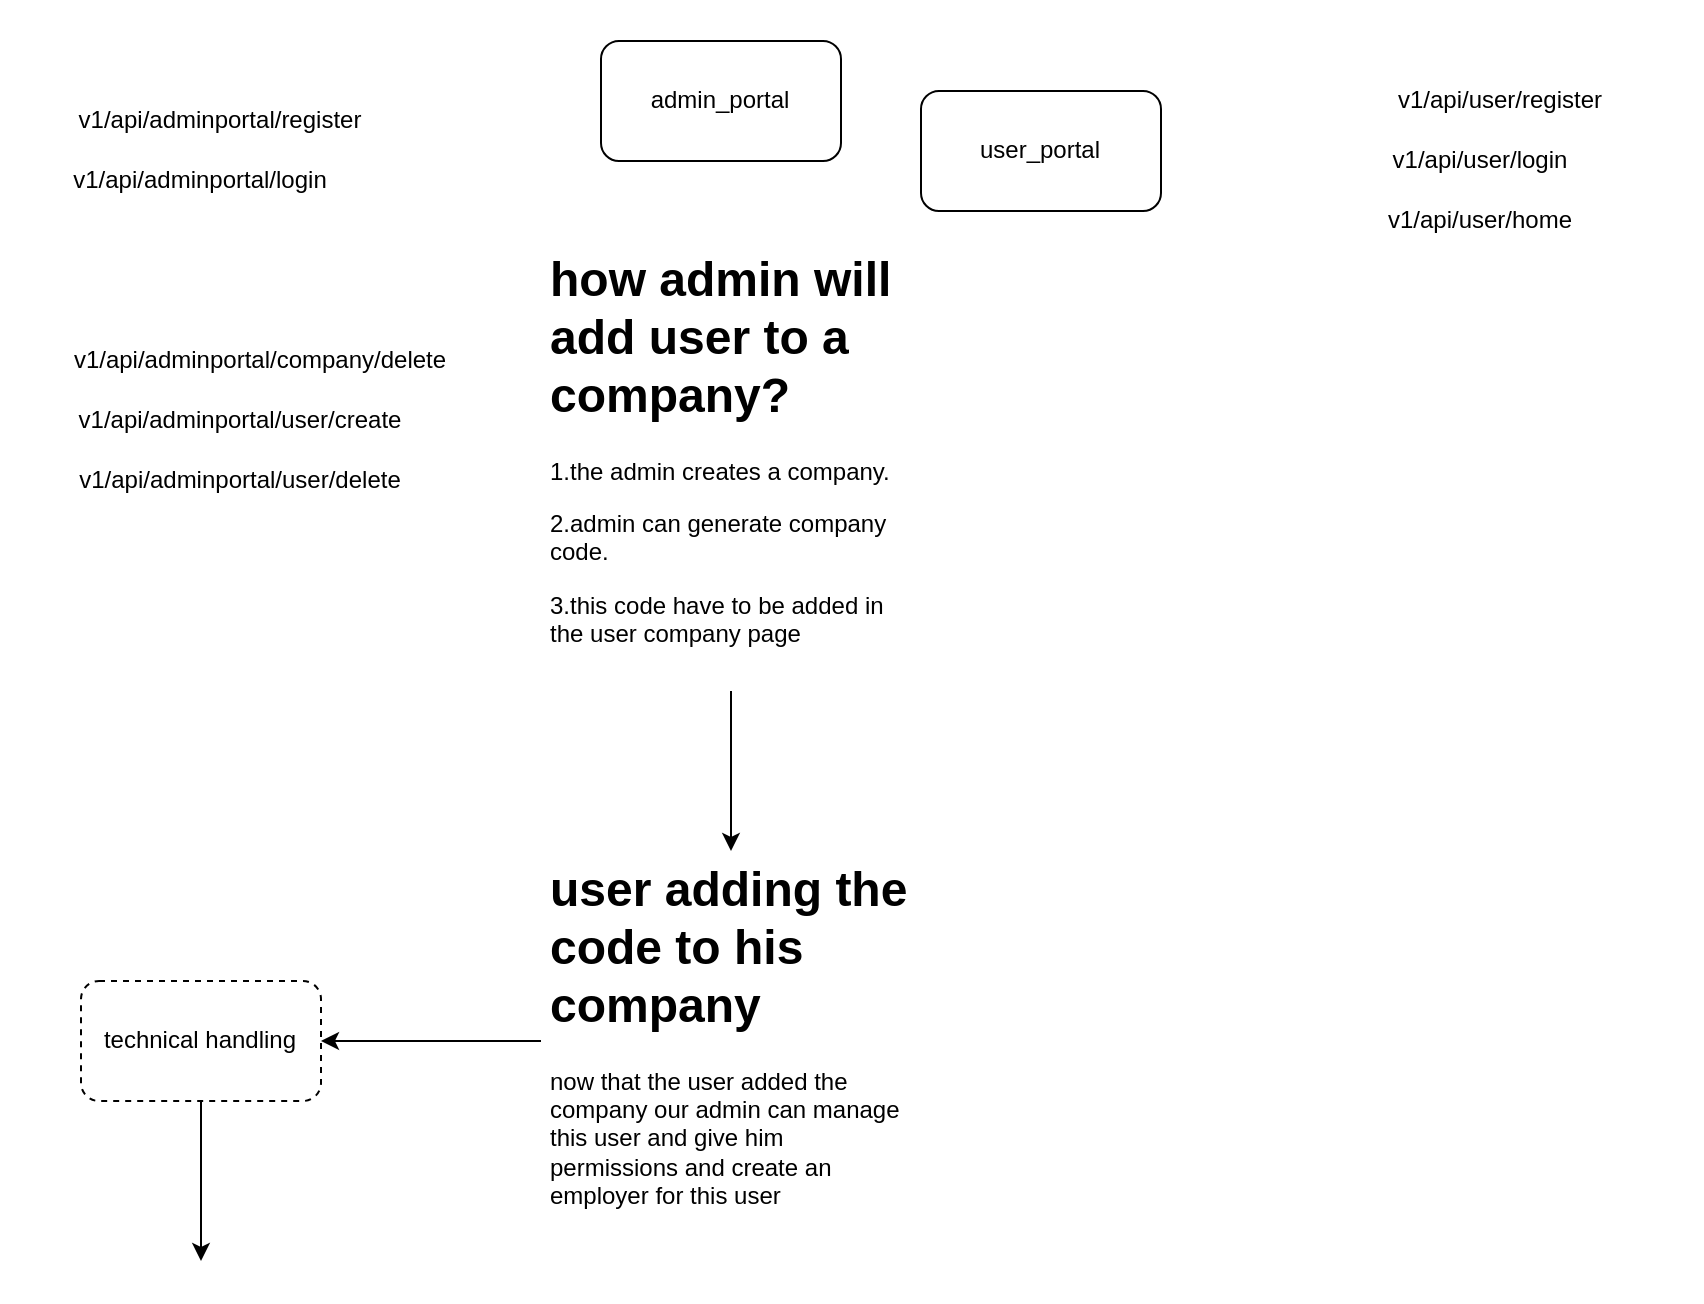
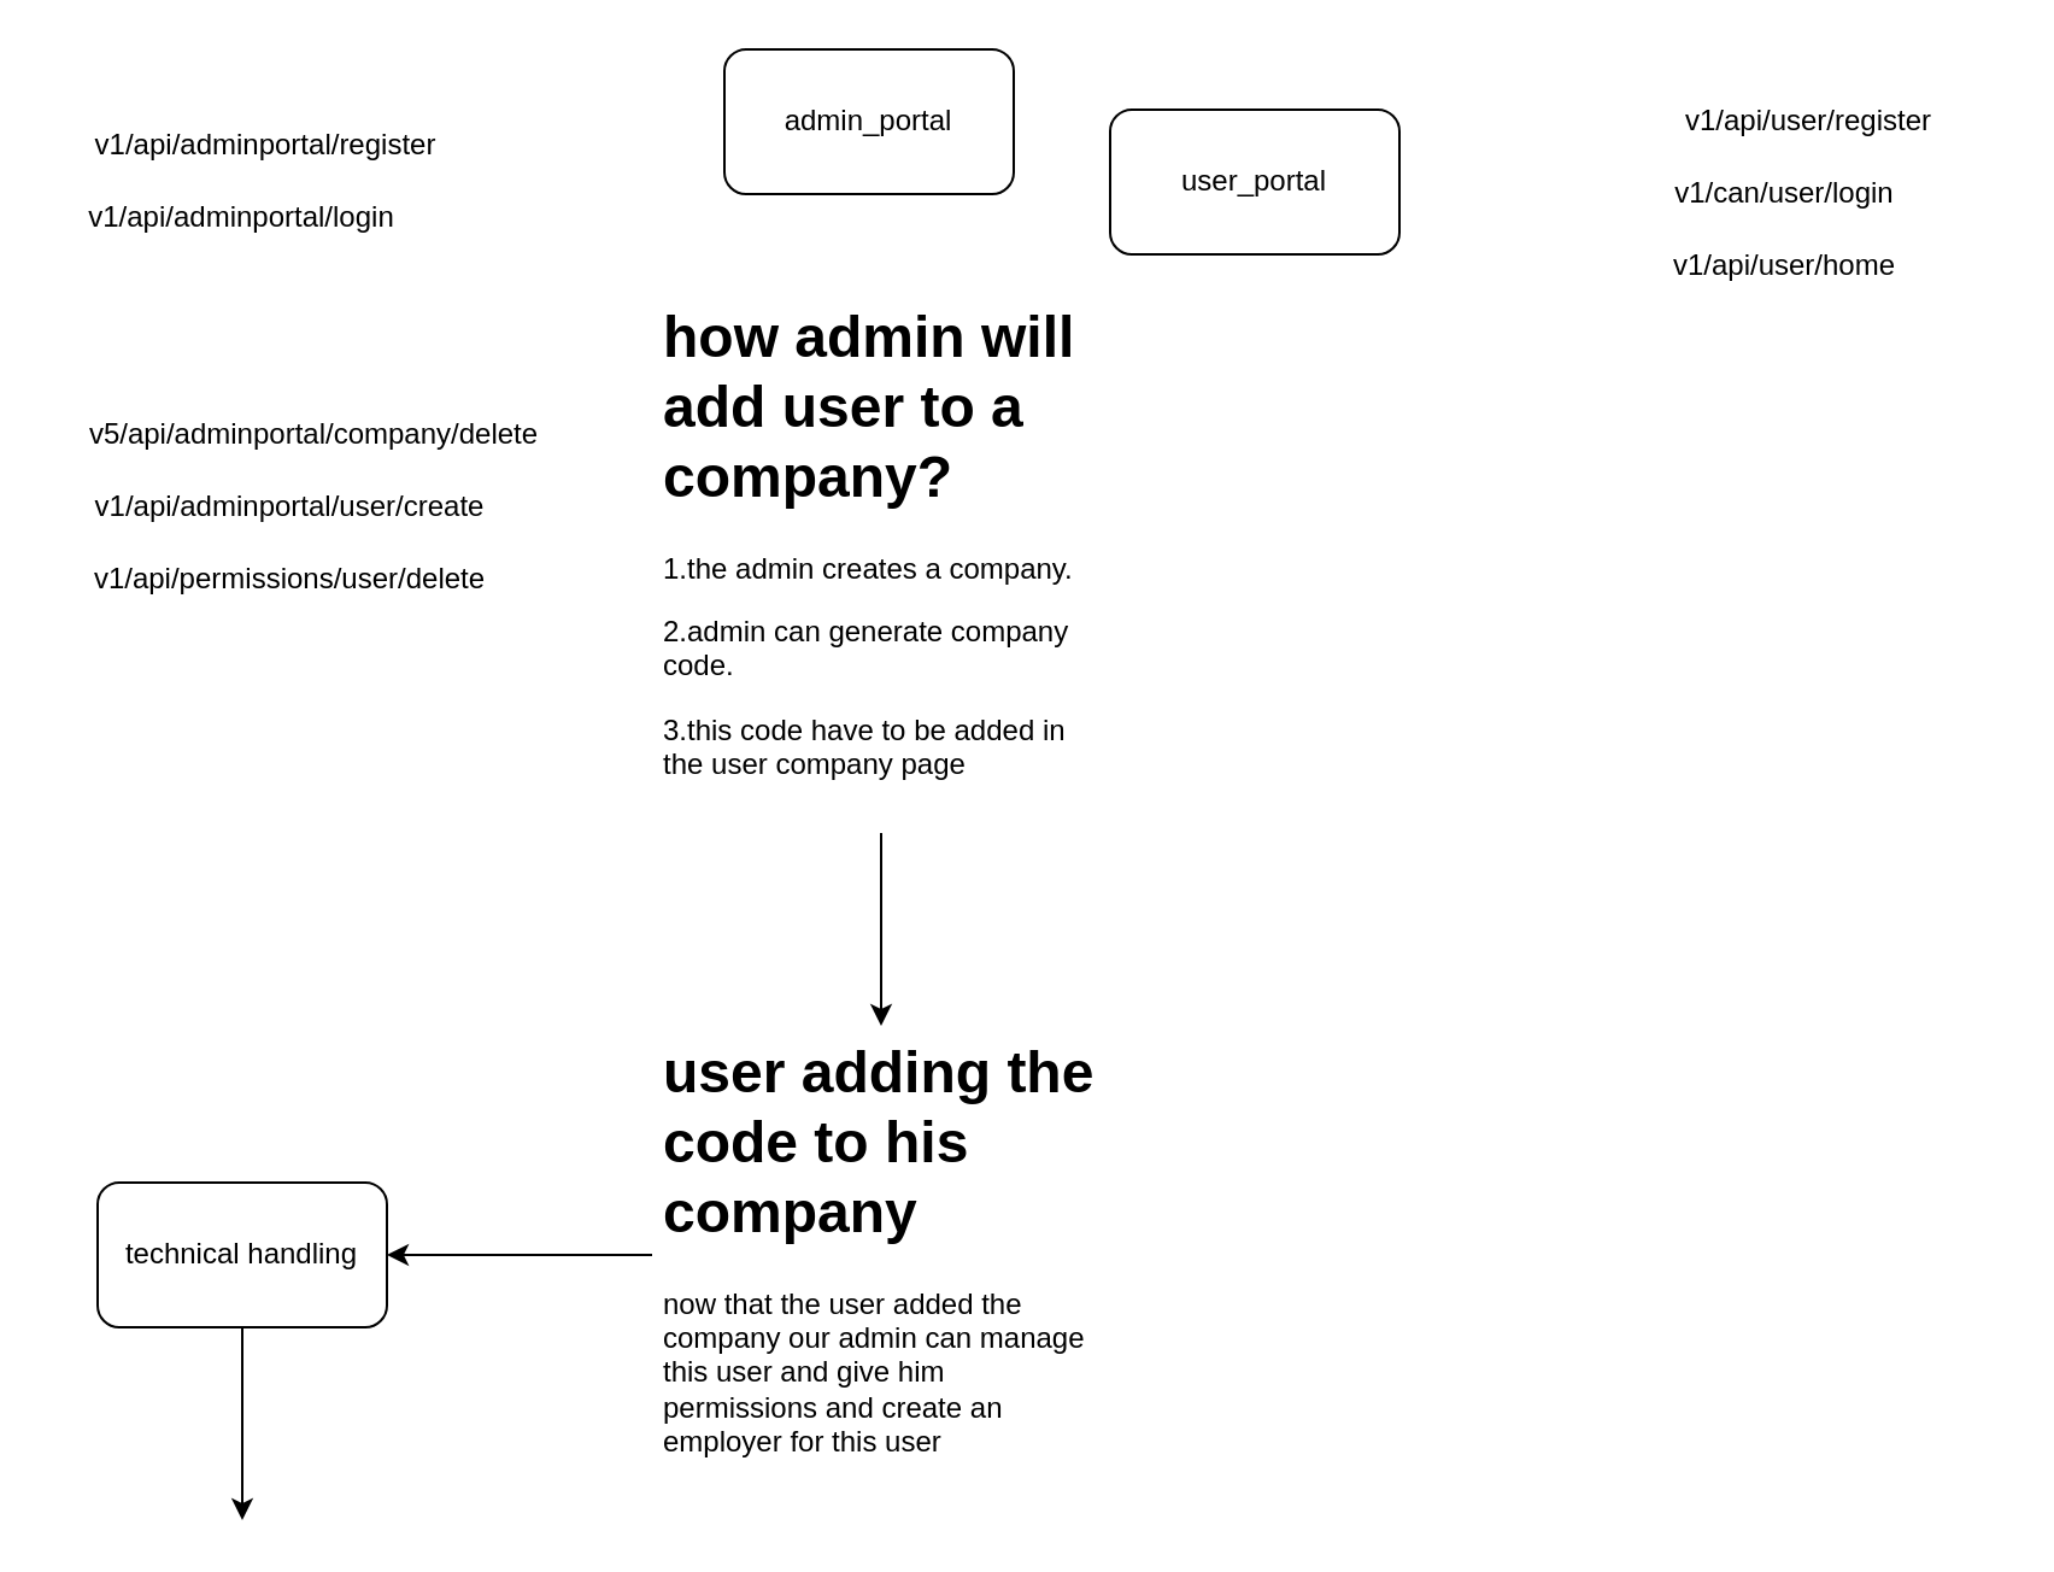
- <mxCell id="10" value="v1/api/user/login" style="text;html=1;align=center;verticalAlign=middle;whiteSpace=wrap;rounded=0;" parent="1" vertex="1"><mxGeometry x="660" y="65" width="160" height="30" as="geometry" /></mxCell>
+ <mxCell id="10" value="v1/can/user/login" style="text;html=1;align=center;verticalAlign=middle;whiteSpace=wrap;rounded=0;" parent="1" vertex="1"><mxGeometry x="660" y="65" width="160" height="30" as="geometry" /></mxCell>
- <mxCell id="6" value="v1/api/adminportal/company/delete" style="text;html=1;align=center;verticalAlign=middle;whiteSpace=wrap;rounded=0;" parent="1" vertex="1"><mxGeometry x="30" y="165" width="200" height="30" as="geometry" /></mxCell>
+ <mxCell id="6" value="v5/api/adminportal/company/delete" style="text;html=1;align=center;verticalAlign=middle;whiteSpace=wrap;rounded=0;" parent="1" vertex="1"><mxGeometry x="30" y="165" width="200" height="30" as="geometry" /></mxCell>
- <mxCell id="8" value="v1/api/adminportal/user/delete" style="text;html=1;align=center;verticalAlign=middle;whiteSpace=wrap;rounded=0;" parent="1" vertex="1"><mxGeometry x="20" y="225" width="200" height="30" as="geometry" /></mxCell>
+ <mxCell id="8" value="v1/api/permissions/user/delete" style="text;html=1;align=center;verticalAlign=middle;whiteSpace=wrap;rounded=0;" parent="1" vertex="1"><mxGeometry x="20" y="225" width="200" height="30" as="geometry" /></mxCell>
- <mxCell id="17" value="technical handling" style="rounded=1;whiteSpace=wrap;html=1;dashed=1;" vertex="1" parent="1"><mxGeometry x="40" y="490" width="120" height="60" as="geometry" /></mxCell>
+ <mxCell id="17" value="technical handling" style="rounded=1;whiteSpace=wrap;html=1;" vertex="1" parent="1"><mxGeometry x="40" y="490" width="120" height="60" as="geometry" /></mxCell>
